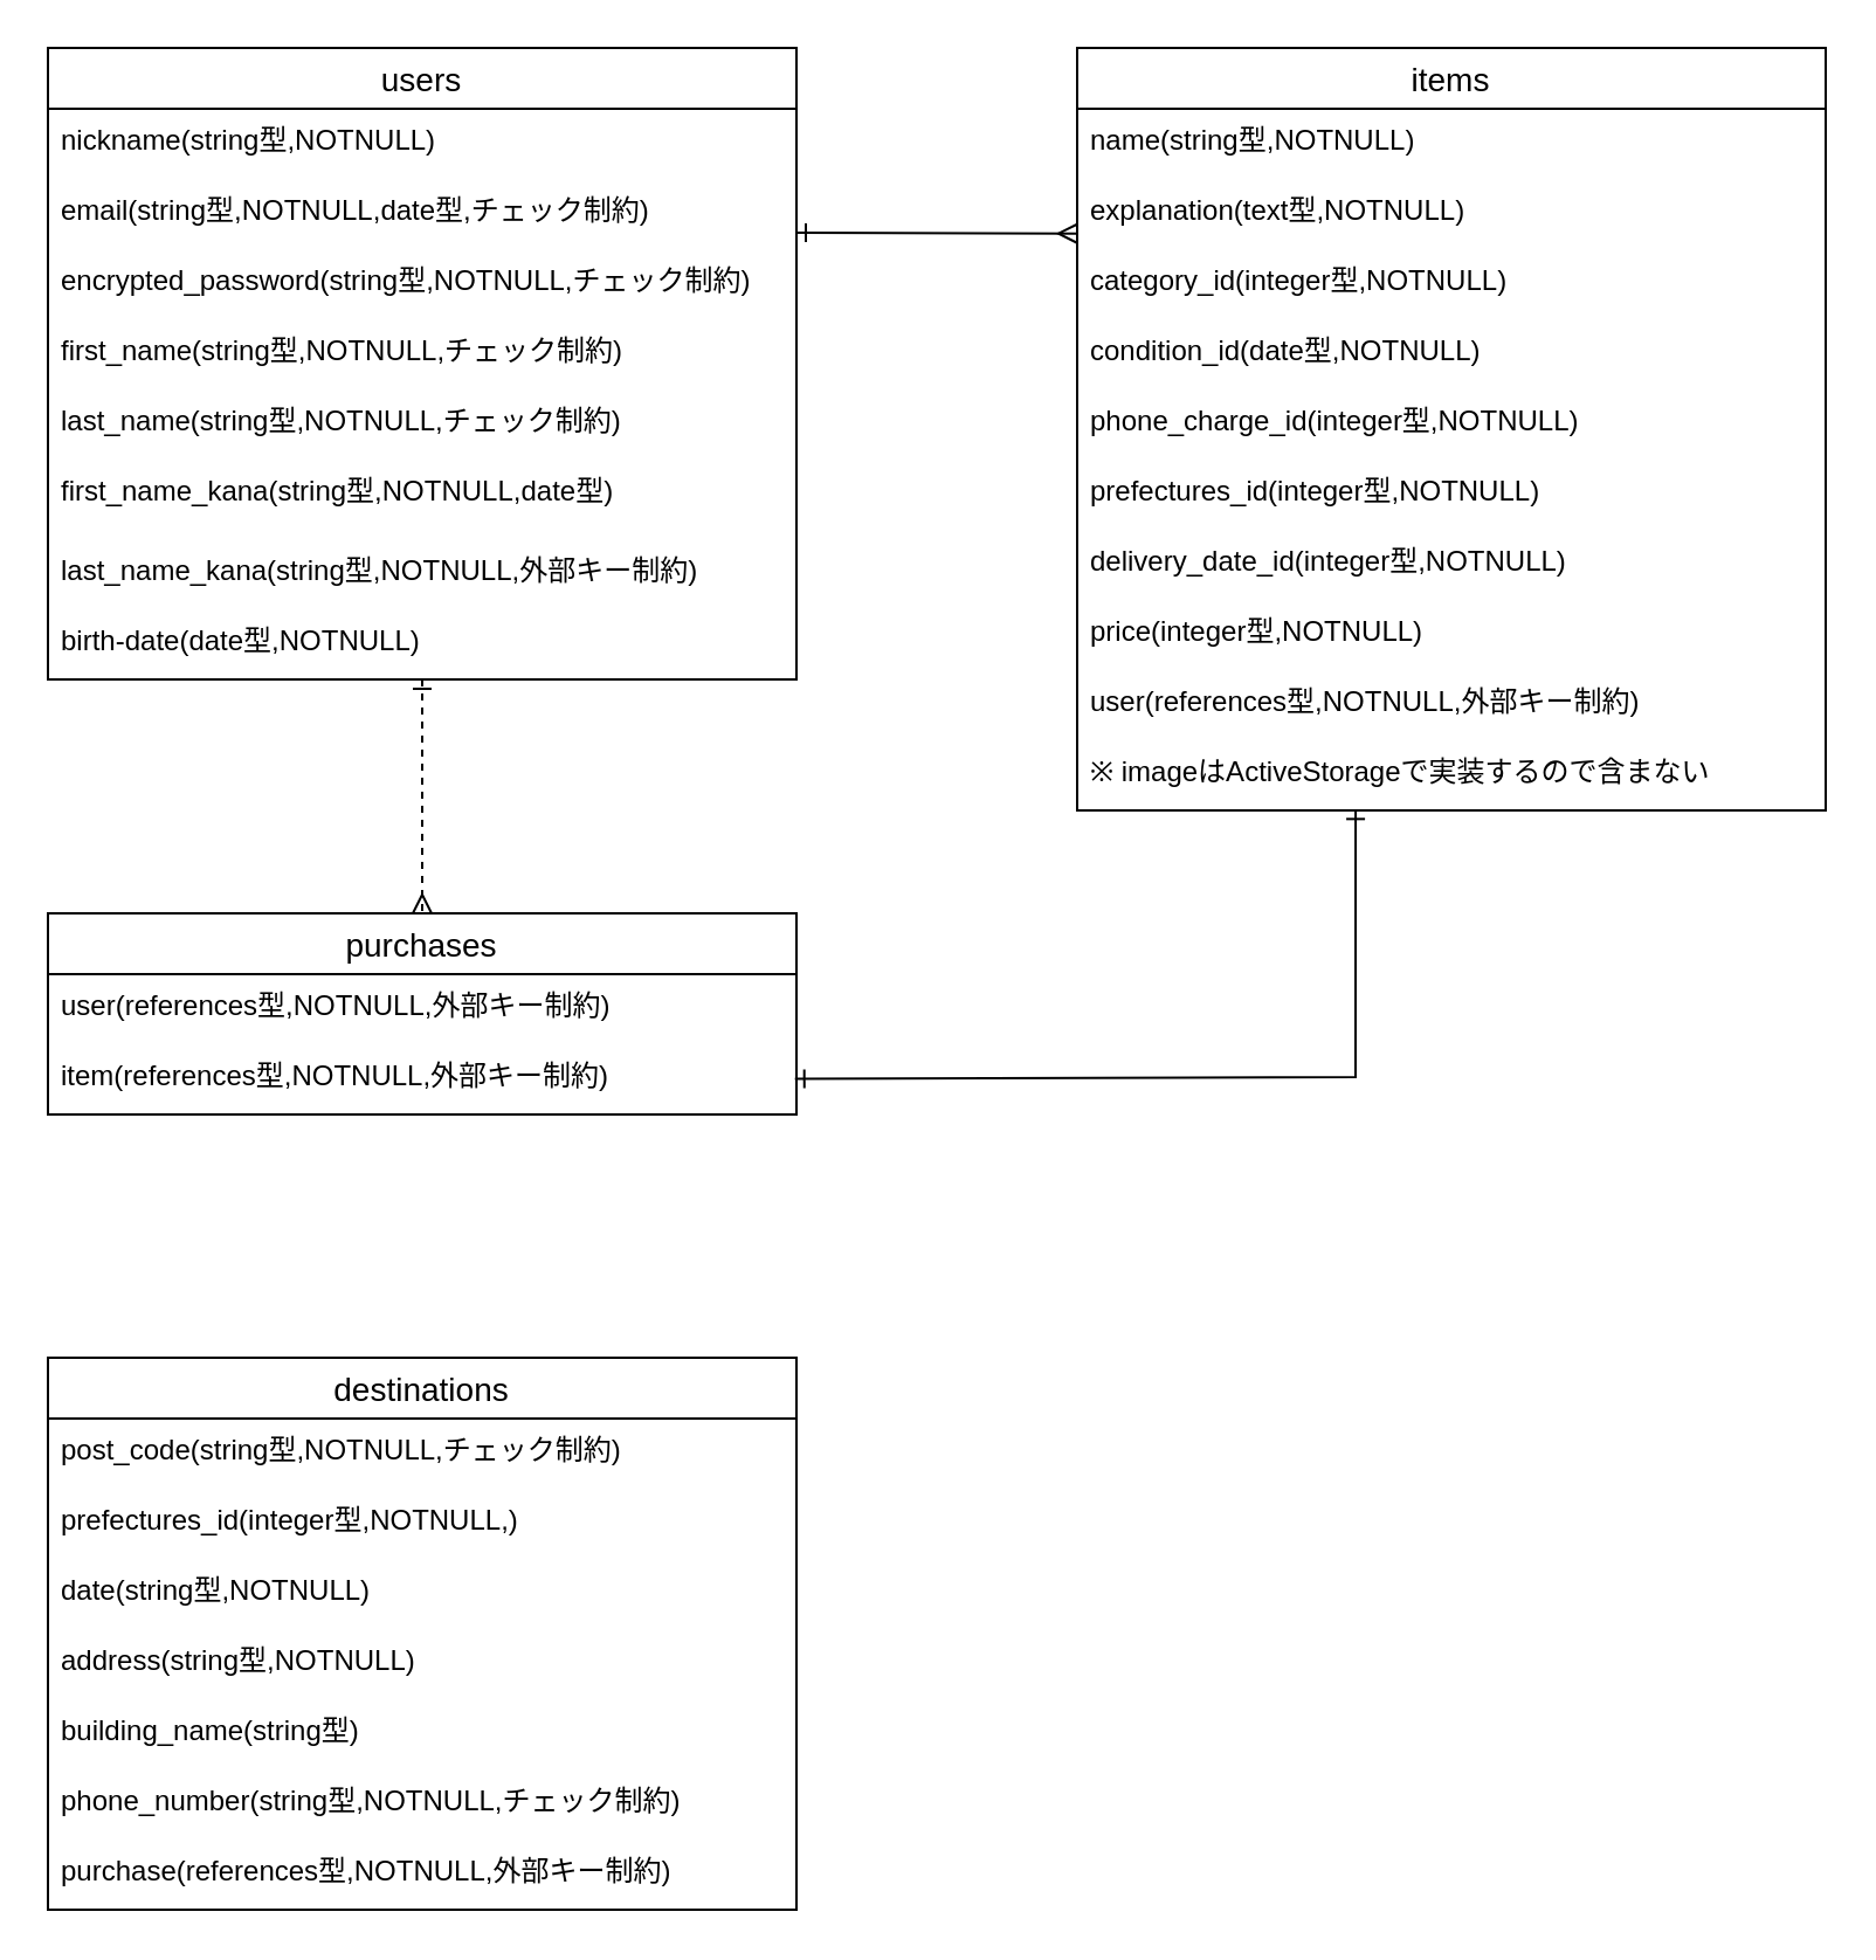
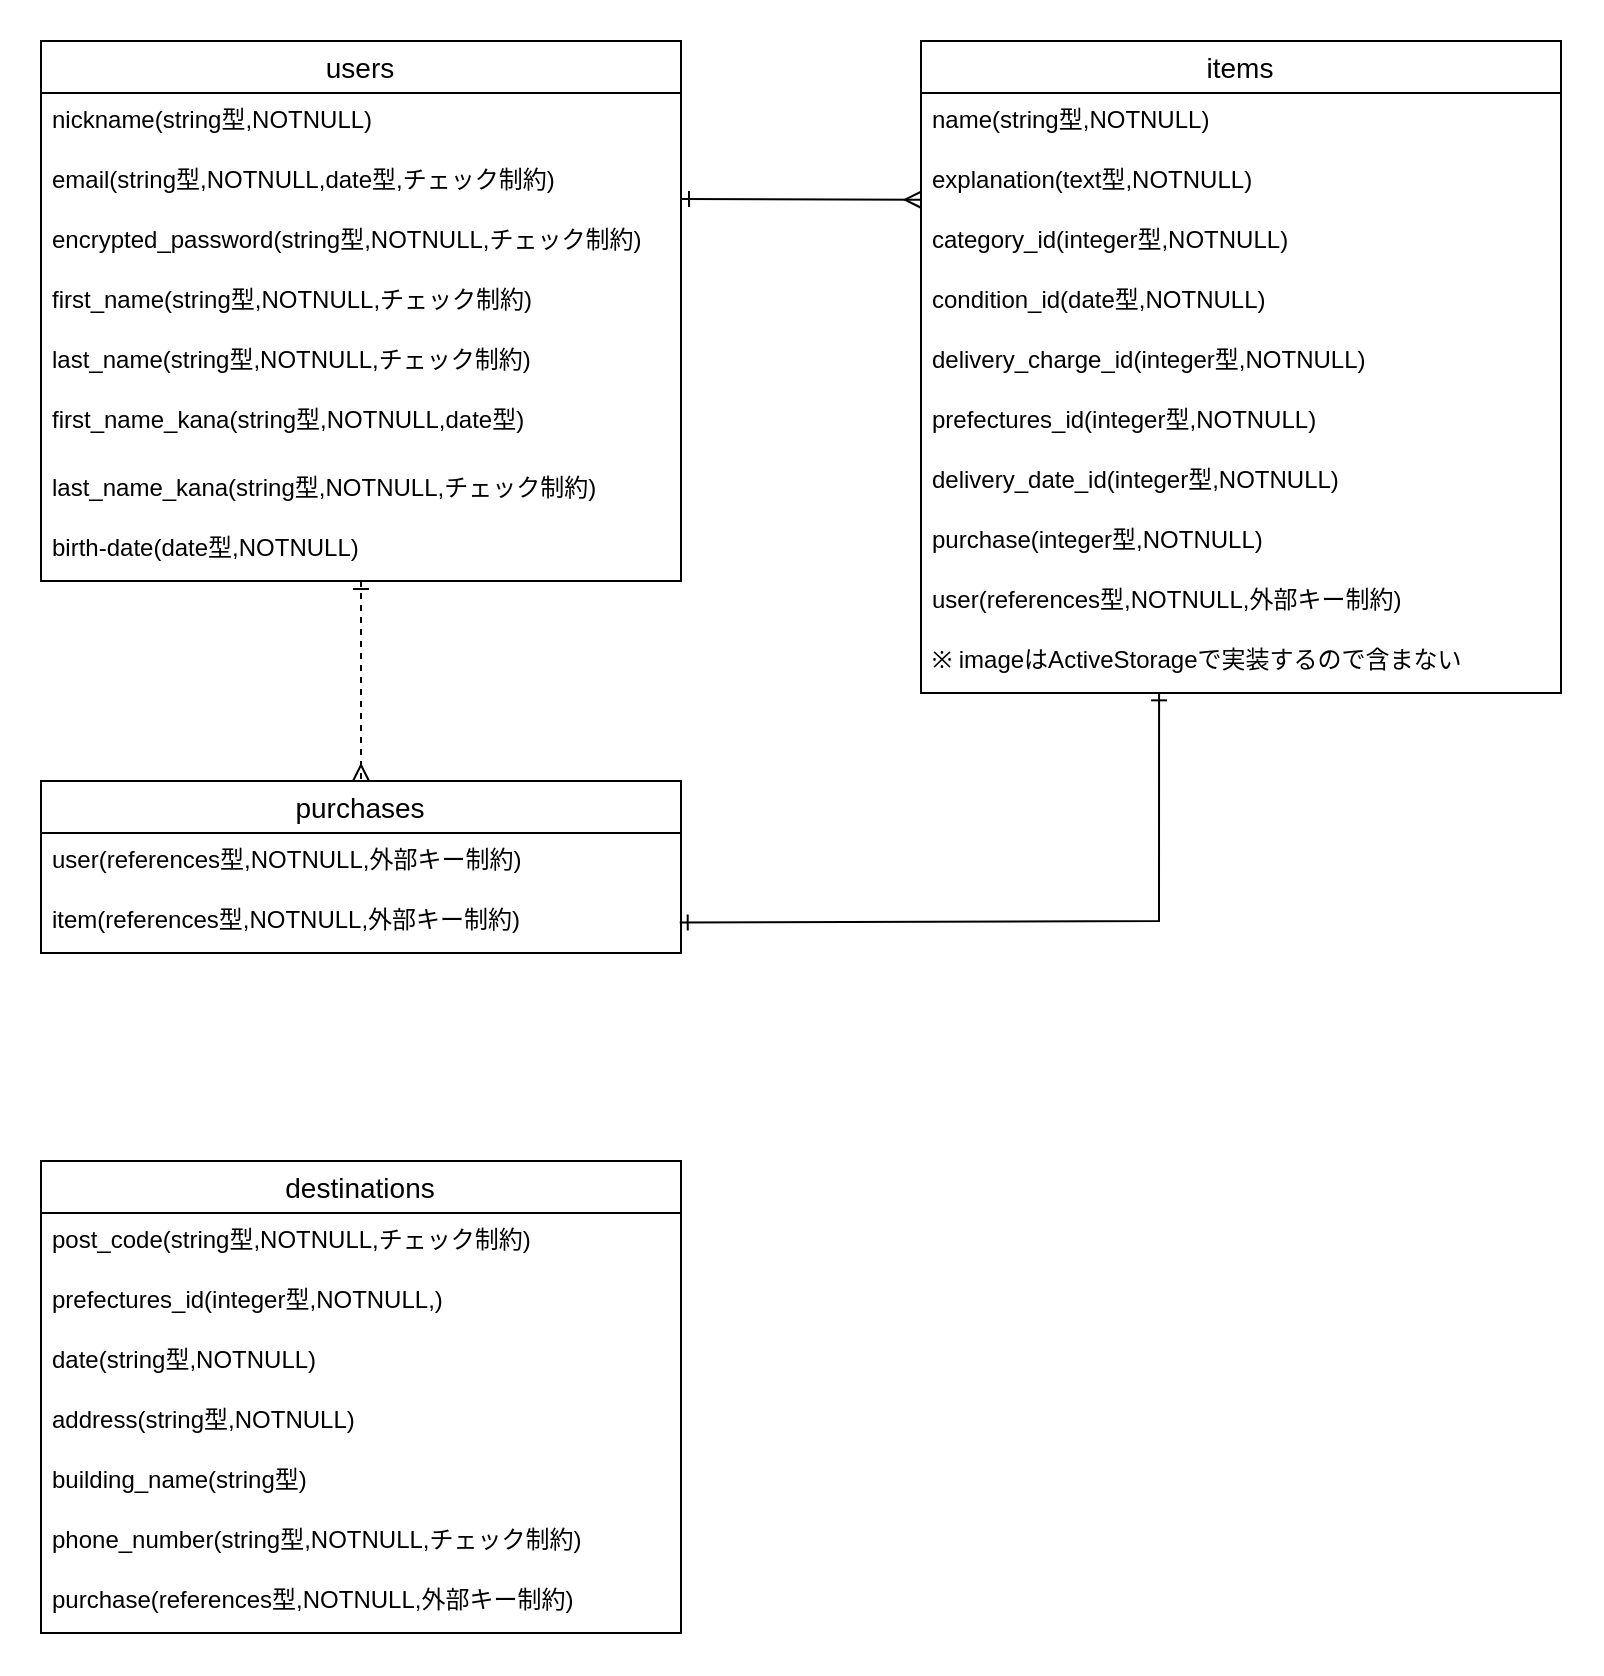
- <mxCell id="16" value="phone_charge_id(integer型,NOTNULL)" style="text;strokeColor=none;fillColor=none;spacingLeft=4;spacingRight=4;overflow=hidden;rotatable=0;points=[[0,0.5],[1,0.5]];portConstraint=eastwest;fontSize=12;" parent="11" vertex="1"><mxGeometry y="146" width="320" height="30" as="geometry" /></mxCell>
+ <mxCell id="16" value="delivery_charge_id(integer型,NOTNULL)" style="text;strokeColor=none;fillColor=none;spacingLeft=4;spacingRight=4;overflow=hidden;rotatable=0;points=[[0,0.5],[1,0.5]];portConstraint=eastwest;fontSize=12;" parent="11" vertex="1"><mxGeometry y="146" width="320" height="30" as="geometry" /></mxCell>
- <mxCell id="9" value="last_name_kana(string型,NOTNULL,外部キー制約)" style="text;strokeColor=none;fillColor=none;spacingLeft=4;spacingRight=4;overflow=hidden;rotatable=0;points=[[0,0.5],[1,0.5]];portConstraint=eastwest;fontSize=12;" vertex="1" parent="2"><mxGeometry y="210" width="320" height="30" as="geometry" /></mxCell>
+ <mxCell id="9" value="last_name_kana(string型,NOTNULL,チェック制約)" style="text;strokeColor=none;fillColor=none;spacingLeft=4;spacingRight=4;overflow=hidden;rotatable=0;points=[[0,0.5],[1,0.5]];portConstraint=eastwest;fontSize=12;" vertex="1" parent="2"><mxGeometry y="210" width="320" height="30" as="geometry" /></mxCell>
- <mxCell id="19" value="price(integer型,NOTNULL)" style="text;strokeColor=none;fillColor=none;spacingLeft=4;spacingRight=4;overflow=hidden;rotatable=0;points=[[0,0.5],[1,0.5]];portConstraint=eastwest;fontSize=12;" parent="11" vertex="1"><mxGeometry y="236" width="320" height="30" as="geometry" /></mxCell>
+ <mxCell id="19" value="purchase(integer型,NOTNULL)" style="text;strokeColor=none;fillColor=none;spacingLeft=4;spacingRight=4;overflow=hidden;rotatable=0;points=[[0,0.5],[1,0.5]];portConstraint=eastwest;fontSize=12;" parent="11" vertex="1"><mxGeometry y="236" width="320" height="30" as="geometry" /></mxCell>
